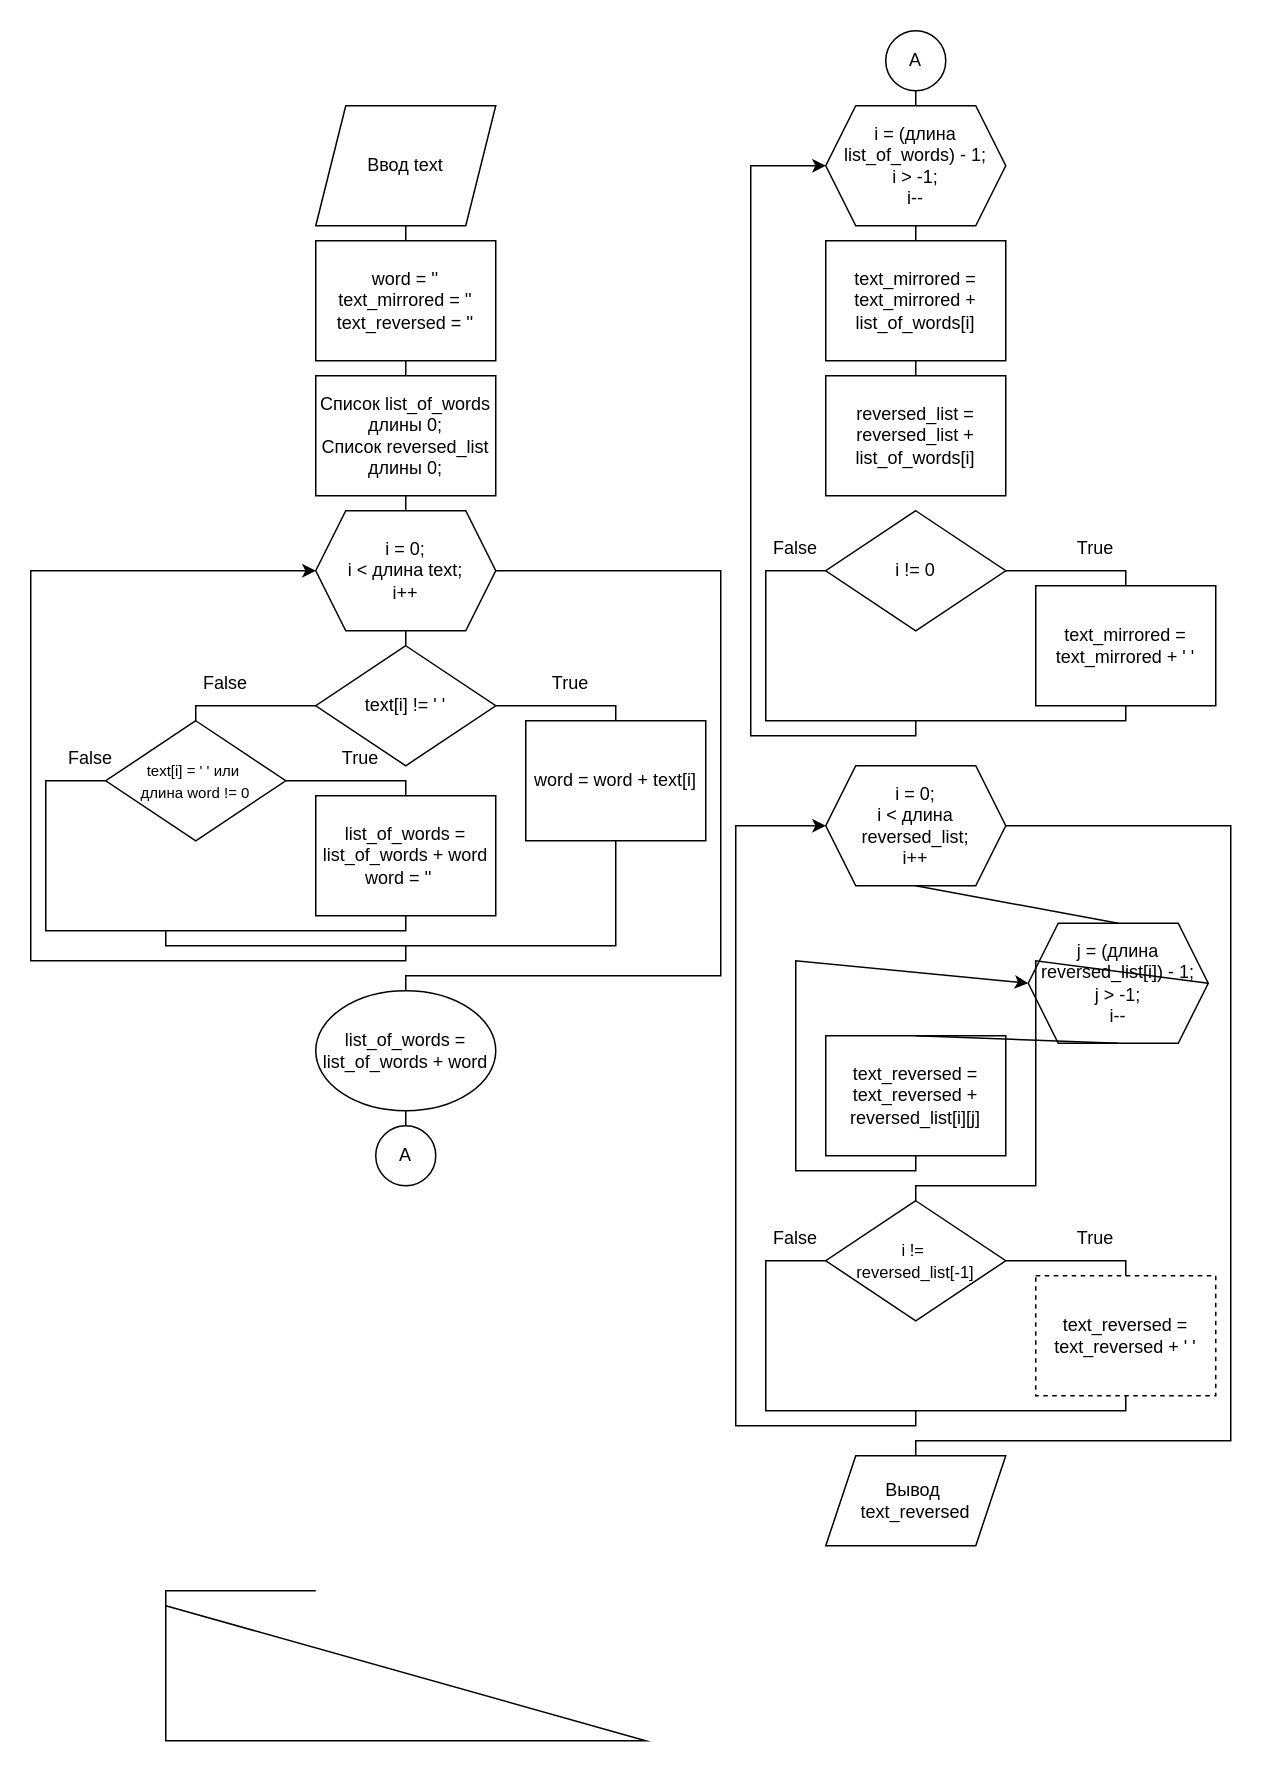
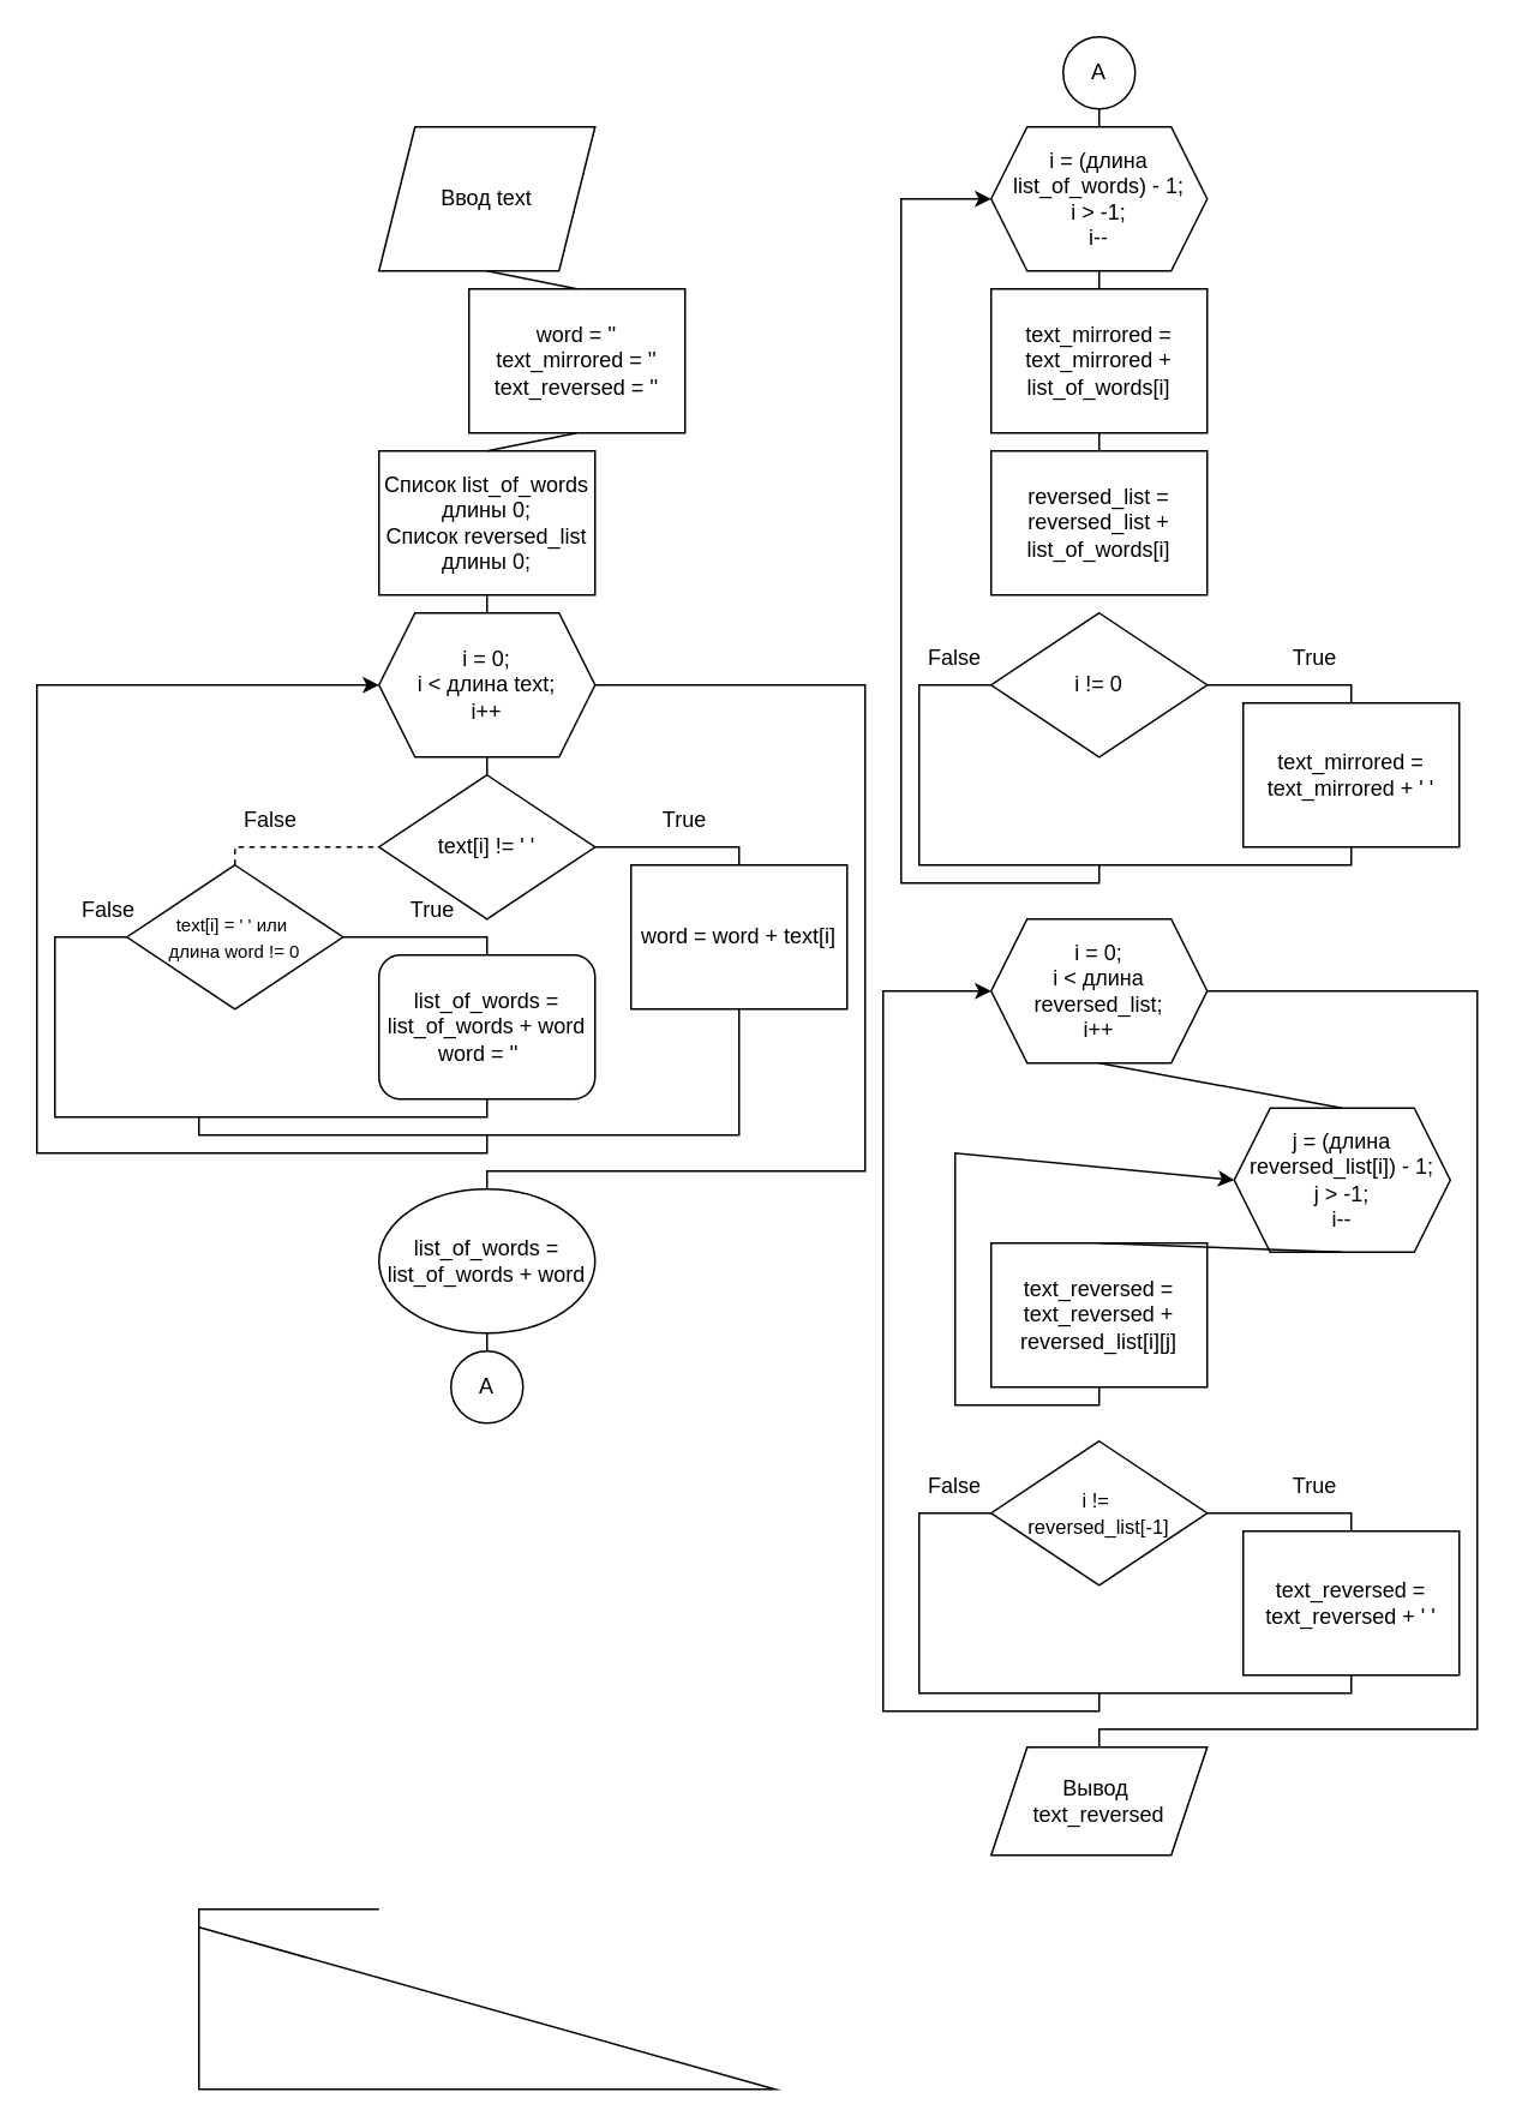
- <mxCell id="4" value="&lt;div&gt;word = ''&lt;/div&gt;text_mirrored = ''&lt;div&gt;text_reversed = ''&lt;/div&gt;" style="rounded=0;whiteSpace=wrap;html=1;" vertex="1" parent="1"><mxGeometry x="210" y="160" width="120" height="80" as="geometry" /></mxCell>
+ <mxCell id="4" value="&lt;div&gt;word = ''&lt;/div&gt;text_mirrored = ''&lt;div&gt;text_reversed = ''&lt;/div&gt;" style="rounded=0;whiteSpace=wrap;html=1;" vertex="1" parent="1"><mxGeometry x="260" y="160" width="120" height="80" as="geometry" /></mxCell>
- <mxCell id="14" value="" style="endArrow=none;html=1;rounded=0;entryX=0;entryY=0.5;entryDx=0;entryDy=0;exitX=0.5;exitY=0;exitDx=0;exitDy=0;" edge="1" parent="1" source="6" target="3"><mxGeometry width="50" height="50" relative="1" as="geometry"><mxPoint x="130" y="570" as="sourcePoint" /><mxPoint x="180" y="520" as="targetPoint" /><Array as="points"><mxPoint x="130" y="470" /></Array></mxGeometry></mxCell>
+ <mxCell id="14" value="" style="endArrow=none;html=1;rounded=0;entryX=0;entryY=0.5;entryDx=0;entryDy=0;exitX=0.5;exitY=0;exitDx=0;exitDy=0;dashed=1;" edge="1" parent="1" source="6" target="3"><mxGeometry width="50" height="50" relative="1" as="geometry"><mxPoint x="130" y="570" as="sourcePoint" /><mxPoint x="180" y="520" as="targetPoint" /><Array as="points"><mxPoint x="130" y="470" /></Array></mxGeometry></mxCell>
- <mxCell id="8" value="&lt;div&gt;list_of_words = list_of_words + word&lt;/div&gt;&lt;div&gt;word = ''&lt;span style=&quot;white-space: pre;&quot;&gt;&#09;&lt;/span&gt;&lt;/div&gt;" style="rounded=0;whiteSpace=wrap;html=1;" vertex="1" parent="1"><mxGeometry x="210" y="530" width="120" height="80" as="geometry" /></mxCell>
+ <mxCell id="8" value="&lt;div&gt;list_of_words = list_of_words + word&lt;/div&gt;&lt;div&gt;word = ''&lt;span style=&quot;white-space: pre;&quot;&gt;&#09;&lt;/span&gt;&lt;/div&gt;" style="whiteSpace=wrap;html=1;rounded=1;" vertex="1" parent="1"><mxGeometry x="210" y="530" width="120" height="80" as="geometry" /></mxCell>
- <mxCell id="46" value="" style="endArrow=none;html=1;rounded=0;exitX=1;exitY=0.5;exitDx=0;exitDy=0;entryX=0.5;entryY=0;entryDx=0;entryDy=0;" edge="1" parent="1" source="38" target="40"><mxGeometry width="50" height="50" relative="1" as="geometry"><mxPoint x="560" y="760" as="sourcePoint" /><mxPoint x="610" y="790" as="targetPoint" /><Array as="points"><mxPoint x="690" y="640" /><mxPoint x="690" y="790" /><mxPoint x="610" y="790" /></Array></mxGeometry></mxCell>
- <mxCell id="41" value="&lt;div&gt;text_reversed = text_reversed + ' '&lt;/div&gt;" style="rounded=0;whiteSpace=wrap;html=1;dashed=1;" vertex="1" parent="1"><mxGeometry x="690" y="850" width="120" height="80" as="geometry" /></mxCell>
+ <mxCell id="41" value="&lt;div&gt;text_reversed = text_reversed + ' '&lt;/div&gt;" style="rounded=0;whiteSpace=wrap;html=1;" vertex="1" parent="1"><mxGeometry x="690" y="850" width="120" height="80" as="geometry" /></mxCell>
